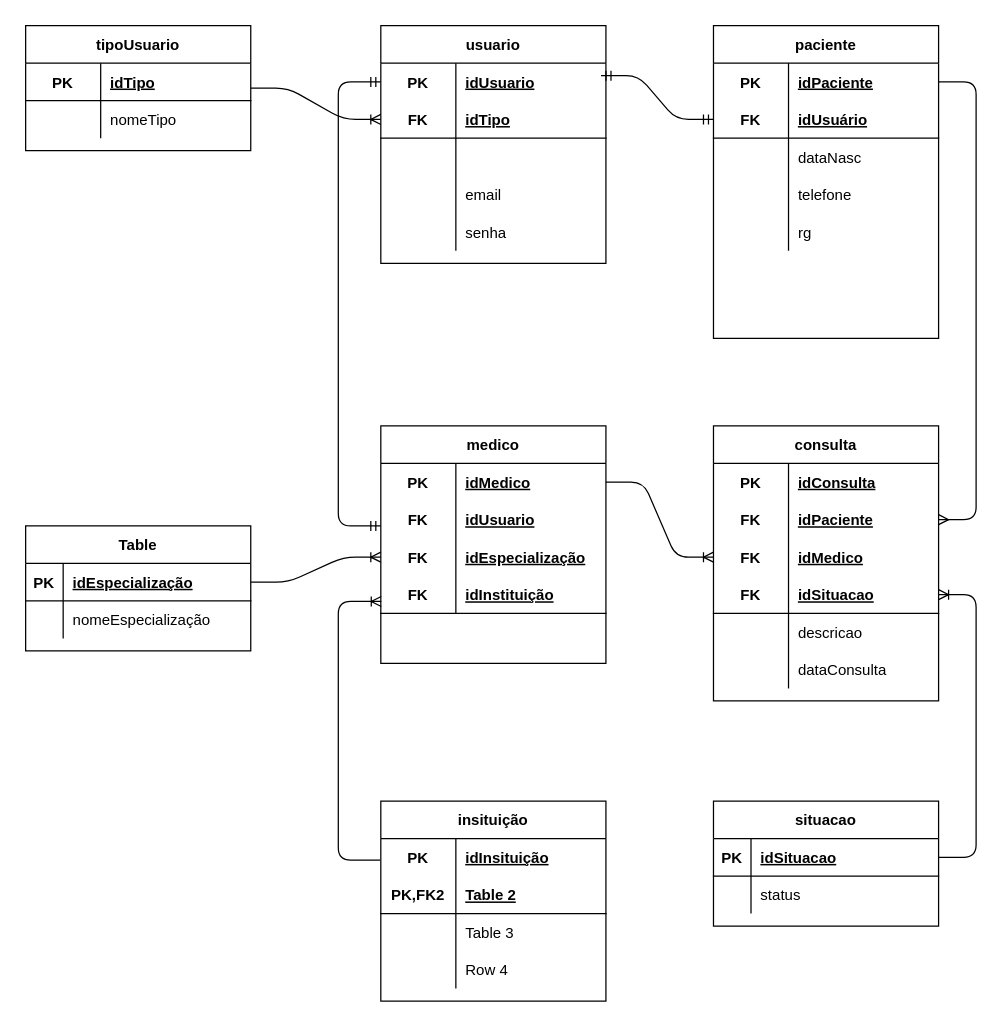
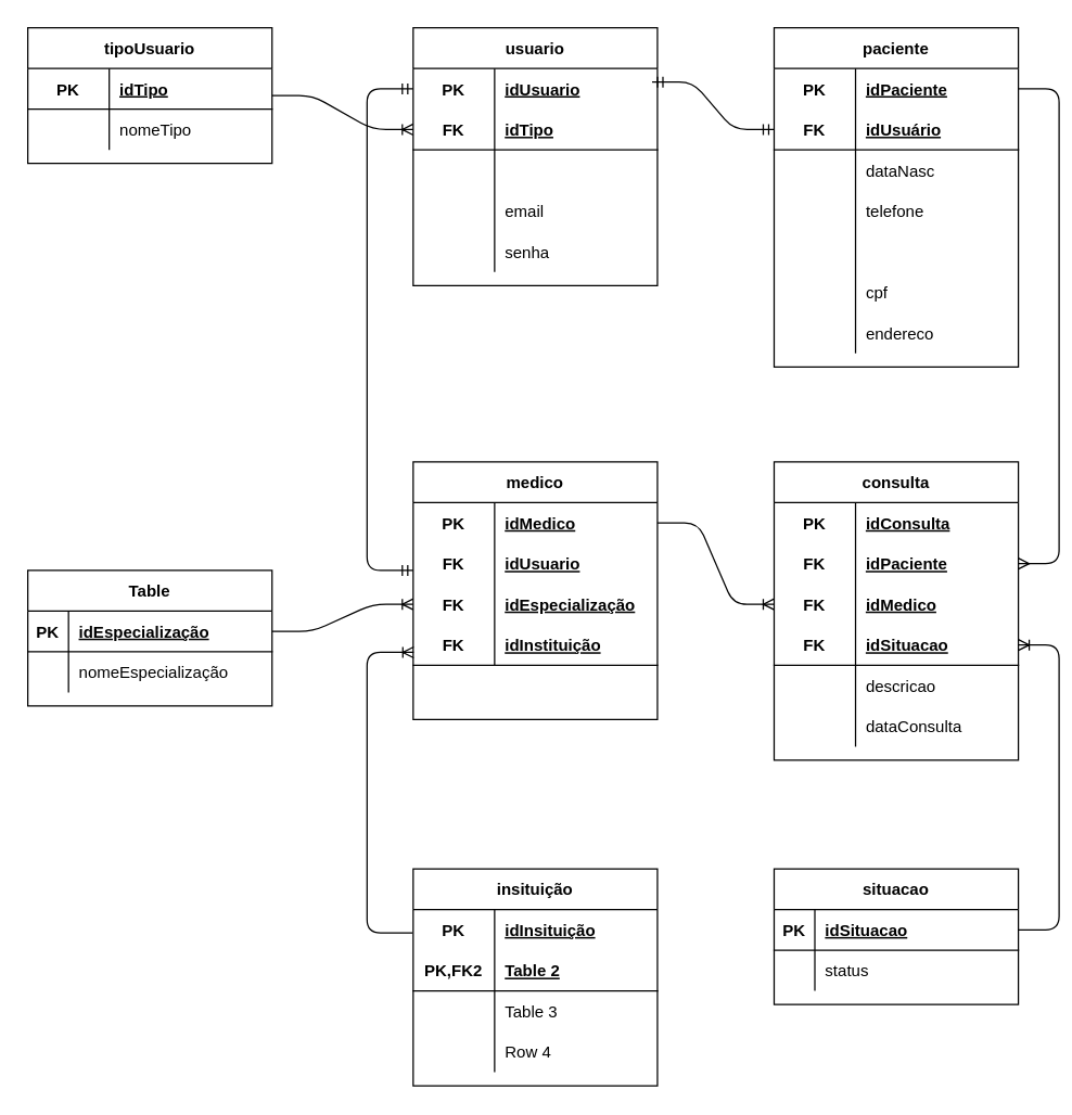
- <mxCell id="55" value="rg" style="shape=partialRectangle;connectable=0;fillColor=none;top=0;left=0;bottom=0;right=0;align=left;spacingLeft=6;overflow=hidden;" vertex="1" parent="53"><mxGeometry x="60" width="120" height="30" as="geometry" /></mxCell>
+ <mxCell id="58" value="cpf" style="shape=partialRectangle;connectable=0;fillColor=none;top=0;left=0;bottom=0;right=0;align=left;spacingLeft=6;overflow=hidden;" vertex="1" parent="56"><mxGeometry x="60" width="120" height="30" as="geometry" /></mxCell>
+ <mxCell id="61" value="endereco" style="shape=partialRectangle;connectable=0;fillColor=none;top=0;left=0;bottom=0;right=0;align=left;spacingLeft=6;overflow=hidden;" vertex="1" parent="59"><mxGeometry x="60" width="120" height="30" as="geometry" /></mxCell>
